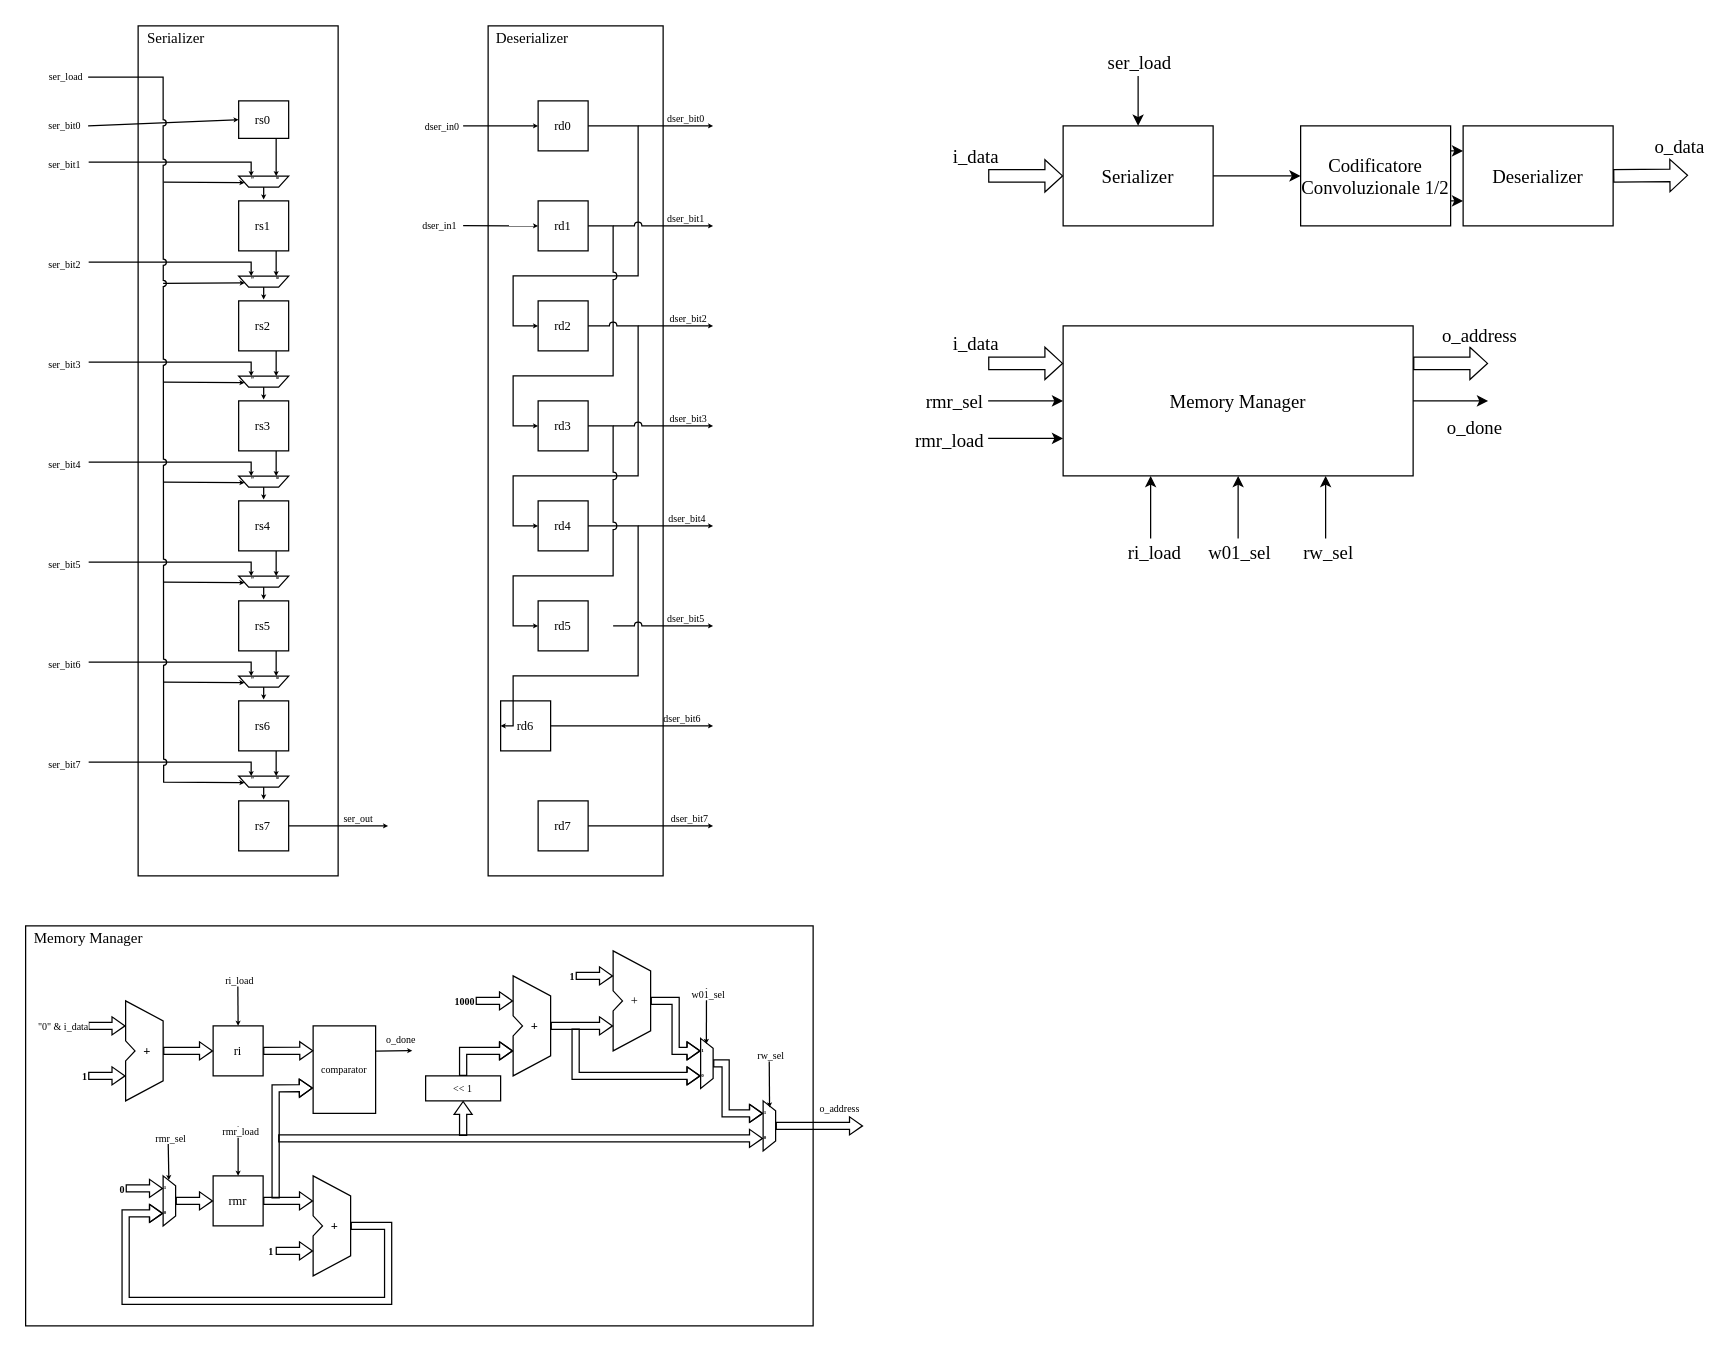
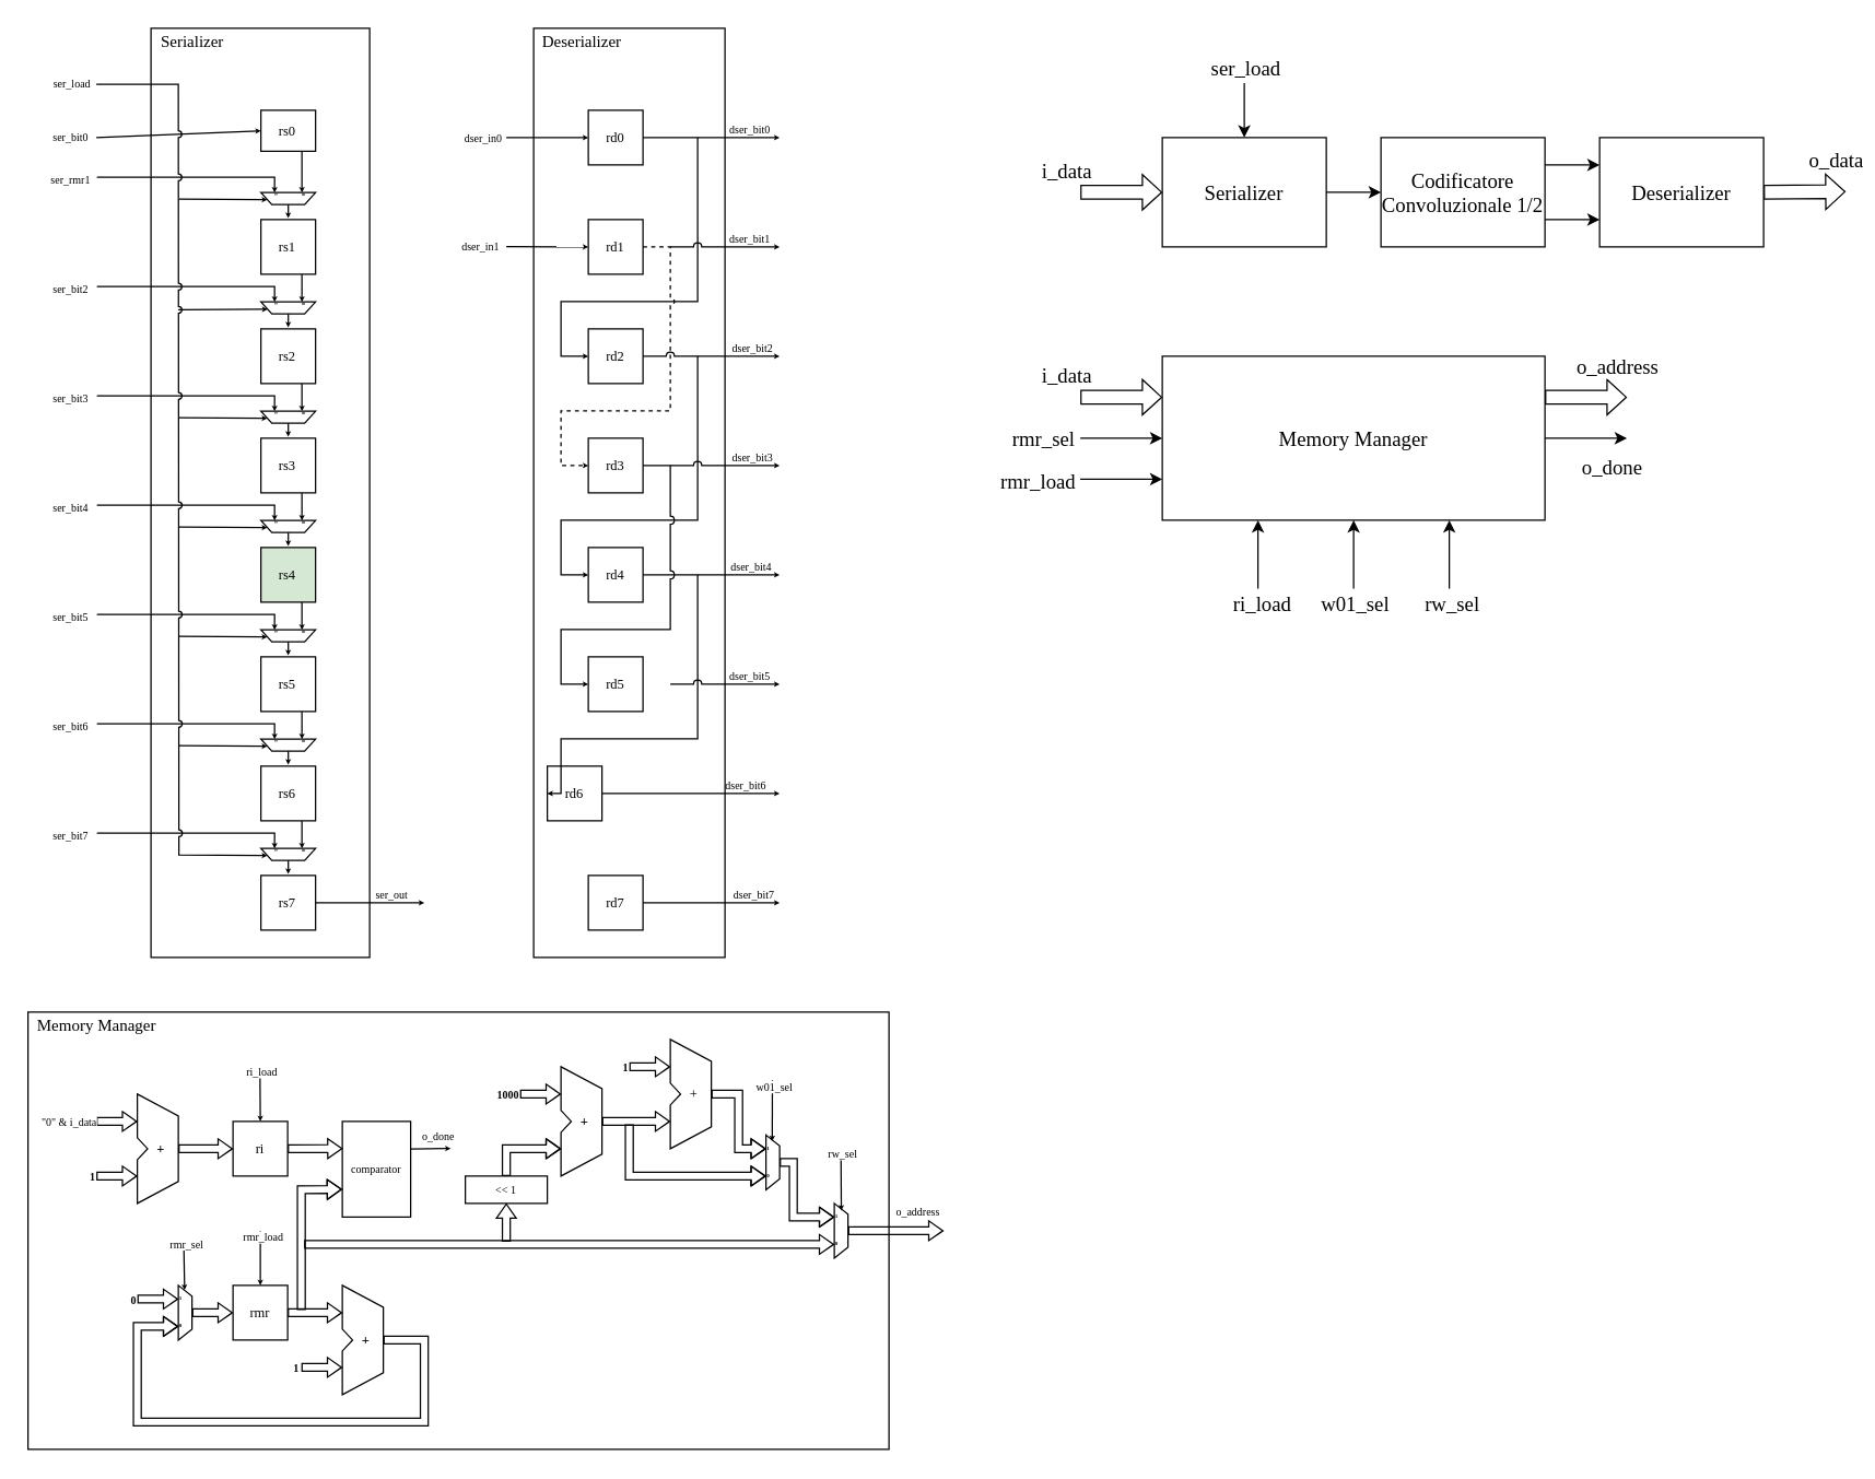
- <mxCell id="49" value="ser_bit1" style="edgeLabel;html=1;align=center;verticalAlign=middle;resizable=0;points=[];fontSize=8;fontFamily=Times New Roman;" parent="1" vertex="1" connectable="0"><mxGeometry x="50.433" y="130" as="geometry" /></mxCell>
+ <mxCell id="49" value="ser_rmr1" style="edgeLabel;html=1;align=center;verticalAlign=middle;resizable=0;points=[];fontSize=8;fontFamily=Times New Roman;" parent="1" vertex="1" connectable="0"><mxGeometry x="50.433" y="130" as="geometry" /></mxCell>
- <mxCell id="147" value="Codificatore Convoluzionale 1/2" style="rounded=0;whiteSpace=wrap;html=1;fontFamily=Times New Roman;fontSize=15;fillColor=none;" vertex="1" parent="1"><mxGeometry x="1040" y="100" width="120" height="80" as="geometry" /></mxCell>
+ <mxCell id="147" value="Codificatore Convoluzionale 1/2" style="rounded=0;whiteSpace=wrap;html=1;fontFamily=Times New Roman;fontSize=15;fillColor=none;" vertex="1" parent="1"><mxGeometry x="1010" y="100" width="120" height="80" as="geometry" /></mxCell>
- <mxCell id="70" value="" style="endArrow=classic;html=1;rounded=0;endSize=1;startSize=1;jumpSize=6;jumpStyle=arc;exitX=1;exitY=0.5;exitDx=0;exitDy=0;entryX=0;entryY=0.5;entryDx=0;entryDy=0;" edge="1" parent="1" source="60" target="62"><mxGeometry width="50" height="50" relative="1" as="geometry"><mxPoint x="480" y="180" as="sourcePoint" /><mxPoint x="480" y="340" as="targetPoint" /><Array as="points"><mxPoint x="490" y="180" /><mxPoint x="490" y="300" /><mxPoint x="410" y="300" /><mxPoint x="410" y="340" /></Array></mxGeometry></mxCell>
+ <mxCell id="70" value="" style="endArrow=classic;html=1;rounded=0;endSize=1;startSize=1;jumpSize=6;jumpStyle=arc;exitX=1;exitY=0.5;exitDx=0;exitDy=0;entryX=0;entryY=0.5;entryDx=0;entryDy=0;dashed=1;" edge="1" parent="1" source="60" target="62"><mxGeometry width="50" height="50" relative="1" as="geometry"><mxPoint x="480" y="180" as="sourcePoint" /><mxPoint x="480" y="340" as="targetPoint" /><Array as="points"><mxPoint x="490" y="180" /><mxPoint x="490" y="300" /><mxPoint x="410" y="300" /><mxPoint x="410" y="340" /></Array></mxGeometry></mxCell>
- <mxCell id="29" value="rs4" style="whiteSpace=wrap;html=1;aspect=fixed;fontFamily=Times New Roman;fontSize=10;" parent="1" vertex="1"><mxGeometry x="190.43" y="400" width="40" height="40" as="geometry" /></mxCell>
+ <mxCell id="29" value="rs4" style="whiteSpace=wrap;html=1;aspect=fixed;fontFamily=Times New Roman;fontSize=10;fillColor=#d5e8d4;" parent="1" vertex="1"><mxGeometry x="190.43" y="400" width="40" height="40" as="geometry" /></mxCell>
